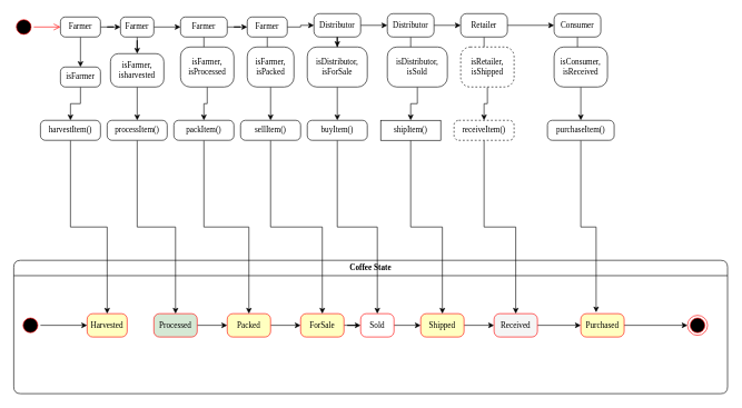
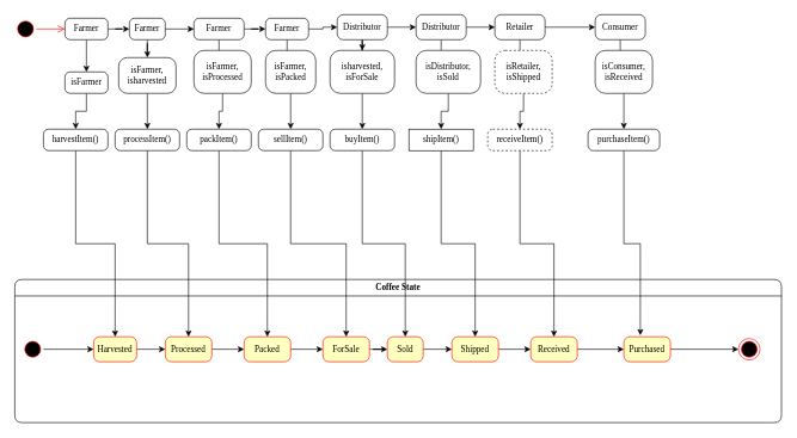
- <mxCell id="56" value="isDistributor,&lt;br&gt;isForSale" style="rounded=1;whiteSpace=wrap;html=1;arcSize=24;fillColor=default;strokeColor=default;shadow=0;comic=0;labelBackgroundColor=default;fontFamily=Verdana;fontSize=12;fontColor=default;align=center;" vertex="1" parent="1"><mxGeometry x="460" y="70" width="90" height="60" as="geometry" /></mxCell>
+ <mxCell id="56" value="isharvested,&lt;br&gt;isForSale" style="rounded=1;whiteSpace=wrap;html=1;arcSize=24;fillColor=default;strokeColor=default;shadow=0;comic=0;labelBackgroundColor=default;fontFamily=Verdana;fontSize=12;fontColor=default;align=center;" vertex="1" parent="1"><mxGeometry x="460" y="70" width="90" height="60" as="geometry" /></mxCell>
+ <mxCell id="7" style="edgeStyle=orthogonalEdgeStyle;rounded=0;orthogonalLoop=1;jettySize=auto;html=1;labelBackgroundColor=default;fontSize=14;fontColor=default;strokeColor=default;fillColor=default;" edge="1" parent="6" source="8" target="13"><mxGeometry relative="1" as="geometry" /></mxCell>
- <mxCell id="13" value="Processed" style="rounded=1;whiteSpace=wrap;html=1;arcSize=24;fillColor=#d5e8d4;strokeColor=#ff0000;shadow=0;comic=0;labelBackgroundColor=none;fontFamily=Verdana;fontSize=12;fontColor=#000000;align=center;" vertex="1" parent="6"><mxGeometry x="210" y="80" width="65" height="35" as="geometry" /></mxCell>
+ <mxCell id="13" value="Processed" style="rounded=1;whiteSpace=wrap;html=1;arcSize=24;fillColor=#ffffc0;strokeColor=#ff0000;shadow=0;comic=0;labelBackgroundColor=none;fontFamily=Verdana;fontSize=12;fontColor=#000000;align=center;" vertex="1" parent="6"><mxGeometry x="210" y="80" width="65" height="35" as="geometry" /></mxCell>
- <mxCell id="19" value="Sold" style="rounded=1;whiteSpace=wrap;html=1;arcSize=24;fillColor=#ffffff;strokeColor=#ff0000;shadow=0;comic=0;labelBackgroundColor=none;fontFamily=Verdana;fontSize=12;fontColor=#000000;align=center;" vertex="1" parent="6"><mxGeometry x="520" y="80" width="50" height="35" as="geometry" /></mxCell>
+ <mxCell id="19" value="Sold" style="rounded=1;whiteSpace=wrap;html=1;arcSize=24;fillColor=#ffffc0;strokeColor=#ff0000;shadow=0;comic=0;labelBackgroundColor=none;fontFamily=Verdana;fontSize=12;fontColor=#000000;align=center;" vertex="1" parent="6"><mxGeometry x="520" y="80" width="50" height="35" as="geometry" /></mxCell>
- <mxCell id="23" value="Received" style="rounded=1;whiteSpace=wrap;html=1;arcSize=24;fillColor=#f5f5f5;strokeColor=#ff0000;shadow=0;comic=0;labelBackgroundColor=none;fontFamily=Verdana;fontSize=12;fontColor=#000000;align=center;" vertex="1" parent="6"><mxGeometry x="720" y="80" width="65" height="35" as="geometry" /></mxCell>
+ <mxCell id="23" value="Received" style="rounded=1;whiteSpace=wrap;html=1;arcSize=24;fillColor=#ffffc0;strokeColor=#ff0000;shadow=0;comic=0;labelBackgroundColor=none;fontFamily=Verdana;fontSize=12;fontColor=#000000;align=center;" vertex="1" parent="6"><mxGeometry x="720" y="80" width="65" height="35" as="geometry" /></mxCell>
